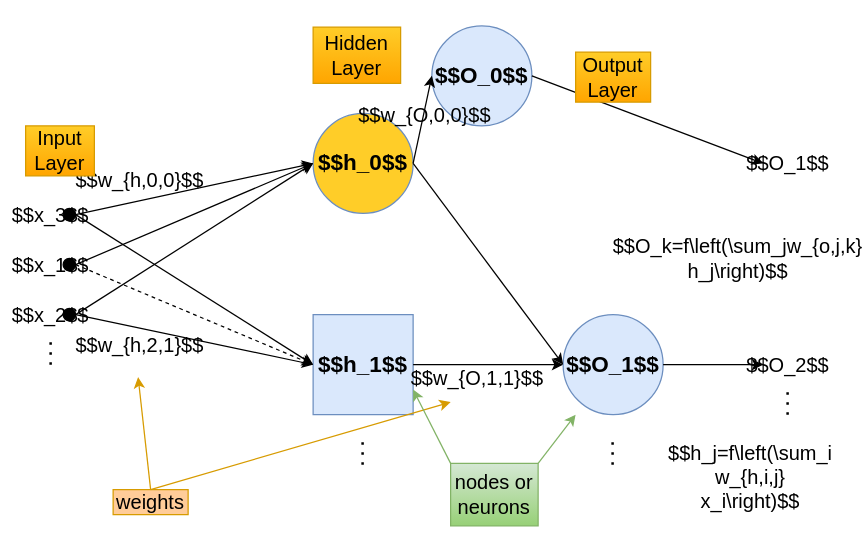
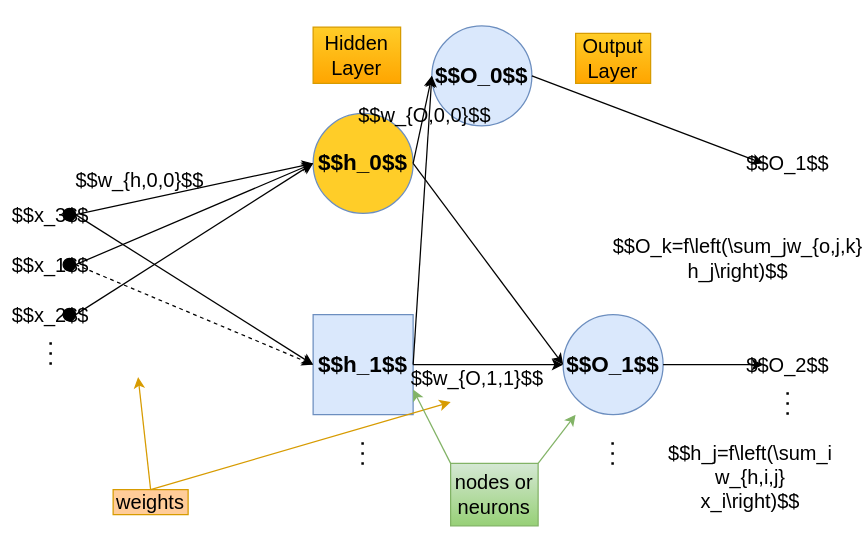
- <mxCell id="34" value="Output&lt;br&gt;Layer" style="text;html=1;strokeColor=#d79b00;fillColor=#ffcd28;align=center;verticalAlign=middle;whiteSpace=wrap;rounded=0;labelBackgroundColor=none;fontSize=16;gradientColor=#ffa500;" vertex="1" parent="1"><mxGeometry x="460" y="41" width="60" height="40" as="geometry" /></mxCell>
+ <mxCell id="34" value="Output&lt;br&gt;Layer" style="text;html=1;strokeColor=#d79b00;fillColor=#ffcd28;align=center;verticalAlign=middle;whiteSpace=wrap;rounded=0;labelBackgroundColor=none;fontSize=16;gradientColor=#ffa500;" vertex="1" parent="1"><mxGeometry x="460" y="26" width="60" height="40" as="geometry" /></mxCell>
- <mxCell id="32" value="Input Layer" style="text;html=1;strokeColor=#d79b00;fillColor=#ffcd28;align=center;verticalAlign=middle;whiteSpace=wrap;rounded=0;labelBackgroundColor=none;fontSize=16;gradientColor=#ffa500;" vertex="1" parent="1"><mxGeometry x="20" y="100" width="55" height="40" as="geometry" /></mxCell>
+ <mxCell id="23" value="" style="endArrow=classic;html=1;fontSize=16;exitX=1;exitY=0.5;exitDx=0;exitDy=0;entryX=0;entryY=0.5;entryDx=0;entryDy=0;" edge="1" parent="1" source="13" target="19"><mxGeometry width="50" height="50" relative="1" as="geometry"><mxPoint x="330" y="221" as="sourcePoint" /><mxPoint x="410" y="131" as="targetPoint" /></mxGeometry></mxCell>
- <mxCell id="16" value="" style="endArrow=classic;html=1;fontSize=16;exitX=1;exitY=0.5;exitDx=0;exitDy=0;entryX=0;entryY=0.5;entryDx=0;entryDy=0;" edge="1" parent="1" source="11" target="13"><mxGeometry width="50" height="50" relative="1" as="geometry"><mxPoint x="210" y="221" as="sourcePoint" /><mxPoint x="260" y="171" as="targetPoint" /></mxGeometry></mxCell>
- <mxCell id="17" value="&lt;span style=&quot;&quot;&gt;$$w_{h,2,1}$$&lt;/span&gt;" style="edgeLabel;html=1;align=center;verticalAlign=middle;resizable=0;points=[];fontSize=16;labelBackgroundColor=none;" vertex="1" connectable="0" parent="16"><mxGeometry x="-0.349" y="3" relative="1" as="geometry"><mxPoint x="-12.2" y="13.22" as="offset" /></mxGeometry></mxCell>
